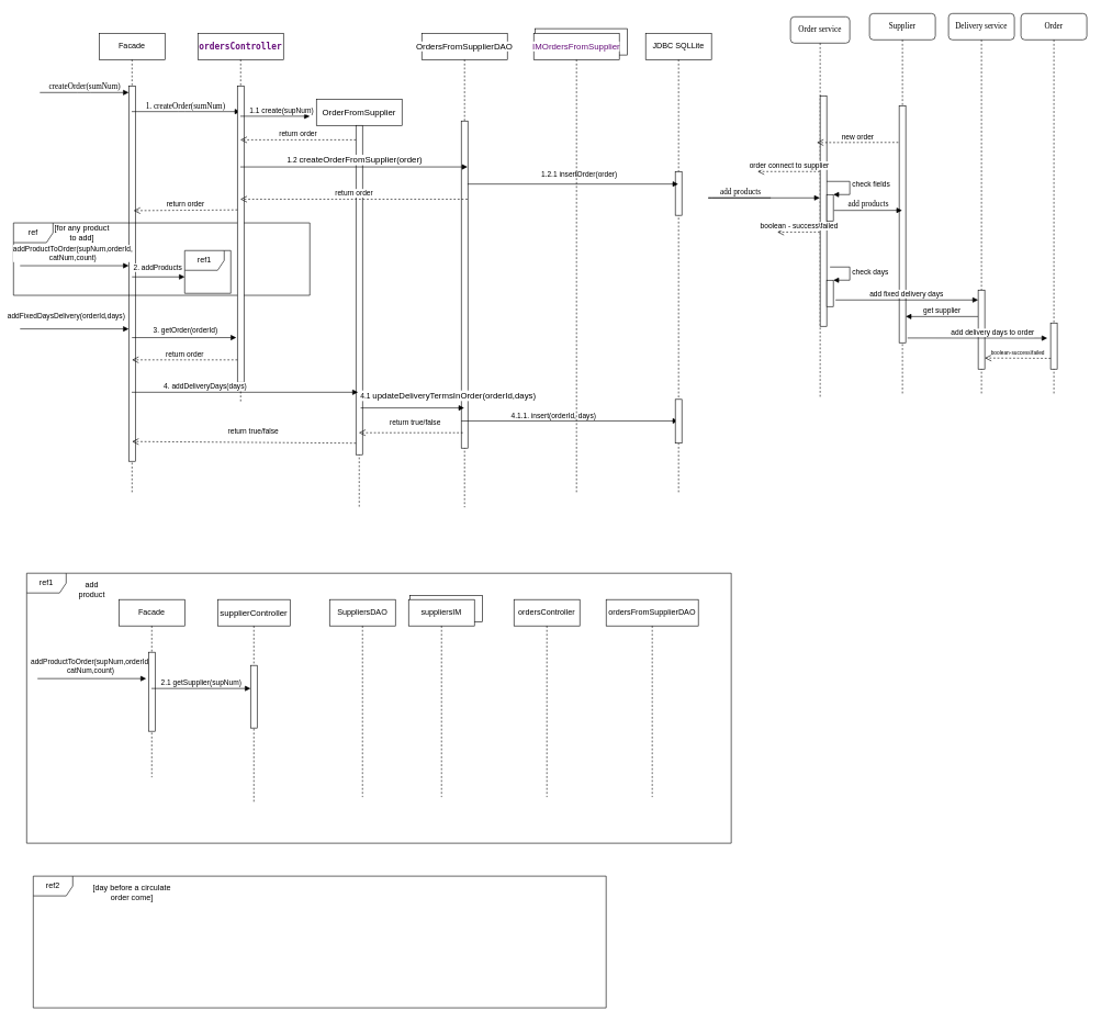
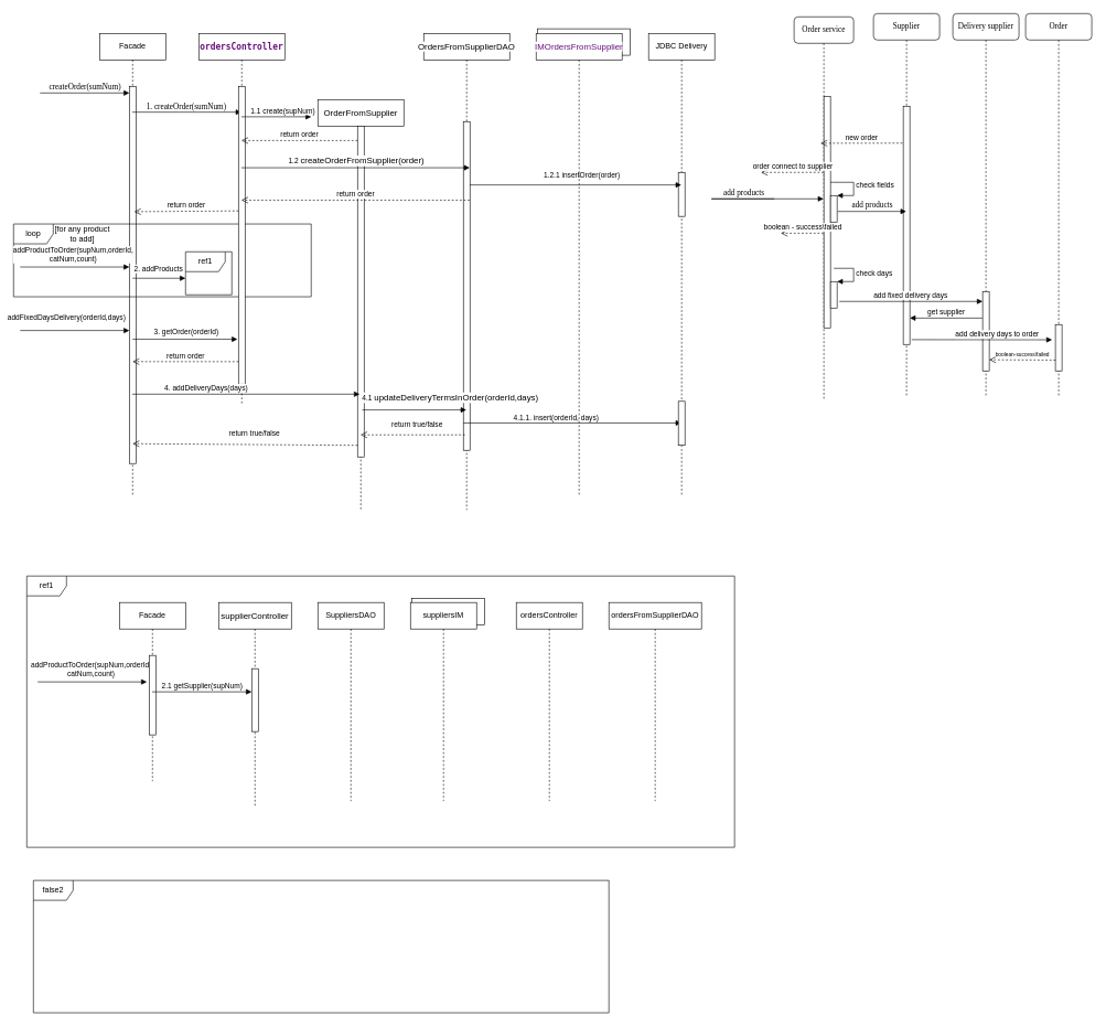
- <mxCell id="23" value="Delivery service" style="shape=umlLifeline;perimeter=lifelinePerimeter;whiteSpace=wrap;html=1;container=1;collapsible=0;recursiveResize=0;outlineConnect=0;rounded=1;shadow=0;comic=0;labelBackgroundColor=none;strokeWidth=1;fontFamily=Verdana;fontSize=12;align=center;" vertex="1" parent="1"><mxGeometry x="1440" y="20" width="100" height="580" as="geometry" /></mxCell>
+ <mxCell id="23" value="Delivery supplier" style="shape=umlLifeline;perimeter=lifelinePerimeter;whiteSpace=wrap;html=1;container=1;collapsible=0;recursiveResize=0;outlineConnect=0;rounded=1;shadow=0;comic=0;labelBackgroundColor=none;strokeWidth=1;fontFamily=Verdana;fontSize=12;align=center;" vertex="1" parent="1"><mxGeometry x="1440" y="20" width="100" height="580" as="geometry" /></mxCell>
- <mxCell id="46" value="JDBC SQLLite" style="shape=umlLifeline;perimeter=lifelinePerimeter;whiteSpace=wrap;html=1;container=1;collapsible=0;recursiveResize=0;outlineConnect=0;" vertex="1" parent="1"><mxGeometry x="980" y="50" width="100" height="700" as="geometry" /></mxCell>
+ <mxCell id="46" value="JDBC Delivery" style="shape=umlLifeline;perimeter=lifelinePerimeter;whiteSpace=wrap;html=1;container=1;collapsible=0;recursiveResize=0;outlineConnect=0;" vertex="1" parent="1"><mxGeometry x="980" y="50" width="100" height="700" as="geometry" /></mxCell>
- <mxCell id="8" value="ref" style="shape=umlFrame;whiteSpace=wrap;html=1;fontFamily=Helvetica;" vertex="1" parent="4"><mxGeometry x="-130" y="288" width="450" height="110" as="geometry" /></mxCell>
+ <mxCell id="8" value="loop" style="shape=umlFrame;whiteSpace=wrap;html=1;fontFamily=Helvetica;" vertex="1" parent="4"><mxGeometry x="-130" y="288" width="450" height="110" as="geometry" /></mxCell>
- <mxCell id="60" value="add product" style="text;html=1;strokeColor=none;fillColor=none;align=center;verticalAlign=middle;whiteSpace=wrap;rounded=0;fontFamily=Helvetica;" vertex="1" parent="1"><mxGeometry x="109" y="880" width="60" height="30" as="geometry" /></mxCell>
- <mxCell id="67" value="SuppliersDAO" style="shape=umlLifeline;perimeter=lifelinePerimeter;whiteSpace=wrap;html=1;container=1;collapsible=0;recursiveResize=0;outlineConnect=0;fontFamily=Helvetica;fontColor=#000000;" vertex="1" parent="1"><mxGeometry x="500" y="910" width="100" height="300" as="geometry" /></mxCell>
+ <mxCell id="67" value="SuppliersDAO" style="shape=umlLifeline;perimeter=lifelinePerimeter;whiteSpace=wrap;html=1;container=1;collapsible=0;recursiveResize=0;outlineConnect=0;fontFamily=Helvetica;fontColor=#000000;" vertex="1" parent="1"><mxGeometry x="480" y="910" width="100" height="300" as="geometry" /></mxCell>
- <mxCell id="71" value="ref2" style="shape=umlFrame;whiteSpace=wrap;html=1;fontFamily=Helvetica;fontColor=#000000;" vertex="1" parent="1"><mxGeometry x="50" y="1330" width="870" height="200" as="geometry" /></mxCell>
+ <mxCell id="71" value="false2" style="shape=umlFrame;whiteSpace=wrap;html=1;fontFamily=Helvetica;fontColor=#000000;" vertex="1" parent="1"><mxGeometry x="50" y="1330" width="870" height="200" as="geometry" /></mxCell>
- <mxCell id="72" value="[day before a circulate order come]" style="text;html=1;strokeColor=none;fillColor=none;align=center;verticalAlign=middle;whiteSpace=wrap;rounded=0;fontFamily=Helvetica;fontColor=#000000;" vertex="1" parent="1"><mxGeometry x="130" y="1340" width="140" height="30" as="geometry" /></mxCell>
